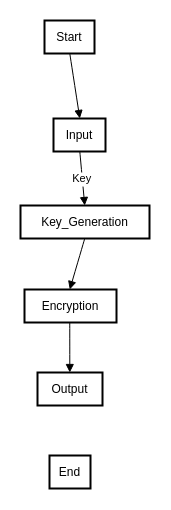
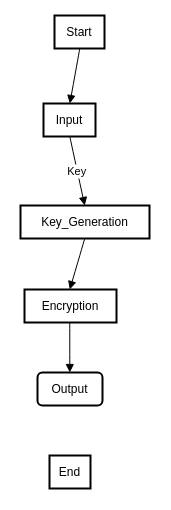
- <mxCell id="2" value="Start" style="whiteSpace=wrap;strokeWidth=2;" parent="1" vertex="1"><mxGeometry x="44" width="50" height="33" as="geometry" y="20" /></mxCell>
+ <mxCell id="2" value="Start" style="whiteSpace=wrap;strokeWidth=2;" parent="1" vertex="1"><mxGeometry x="54" y="15" width="50" height="33" as="geometry" /></mxCell>
- <mxCell id="3" value="Input" style="whiteSpace=wrap;strokeWidth=2;" parent="1" vertex="1"><mxGeometry x="53" y="118" width="52" height="33" as="geometry" /></mxCell>
+ <mxCell id="3" value="Input" style="whiteSpace=wrap;strokeWidth=2;" parent="1" vertex="1"><mxGeometry x="43" y="103" width="52" height="33" as="geometry" /></mxCell>
- <mxCell id="6" value="Output" style="whiteSpace=wrap;strokeWidth=2;" parent="1" vertex="1"><mxGeometry x="37" y="372" width="65" height="33" as="geometry" /></mxCell>
+ <mxCell id="6" value="Output" style="whiteSpace=wrap;strokeWidth=2;rounded=1;" parent="1" vertex="1"><mxGeometry x="37" y="372" width="65" height="33" as="geometry" /></mxCell>
